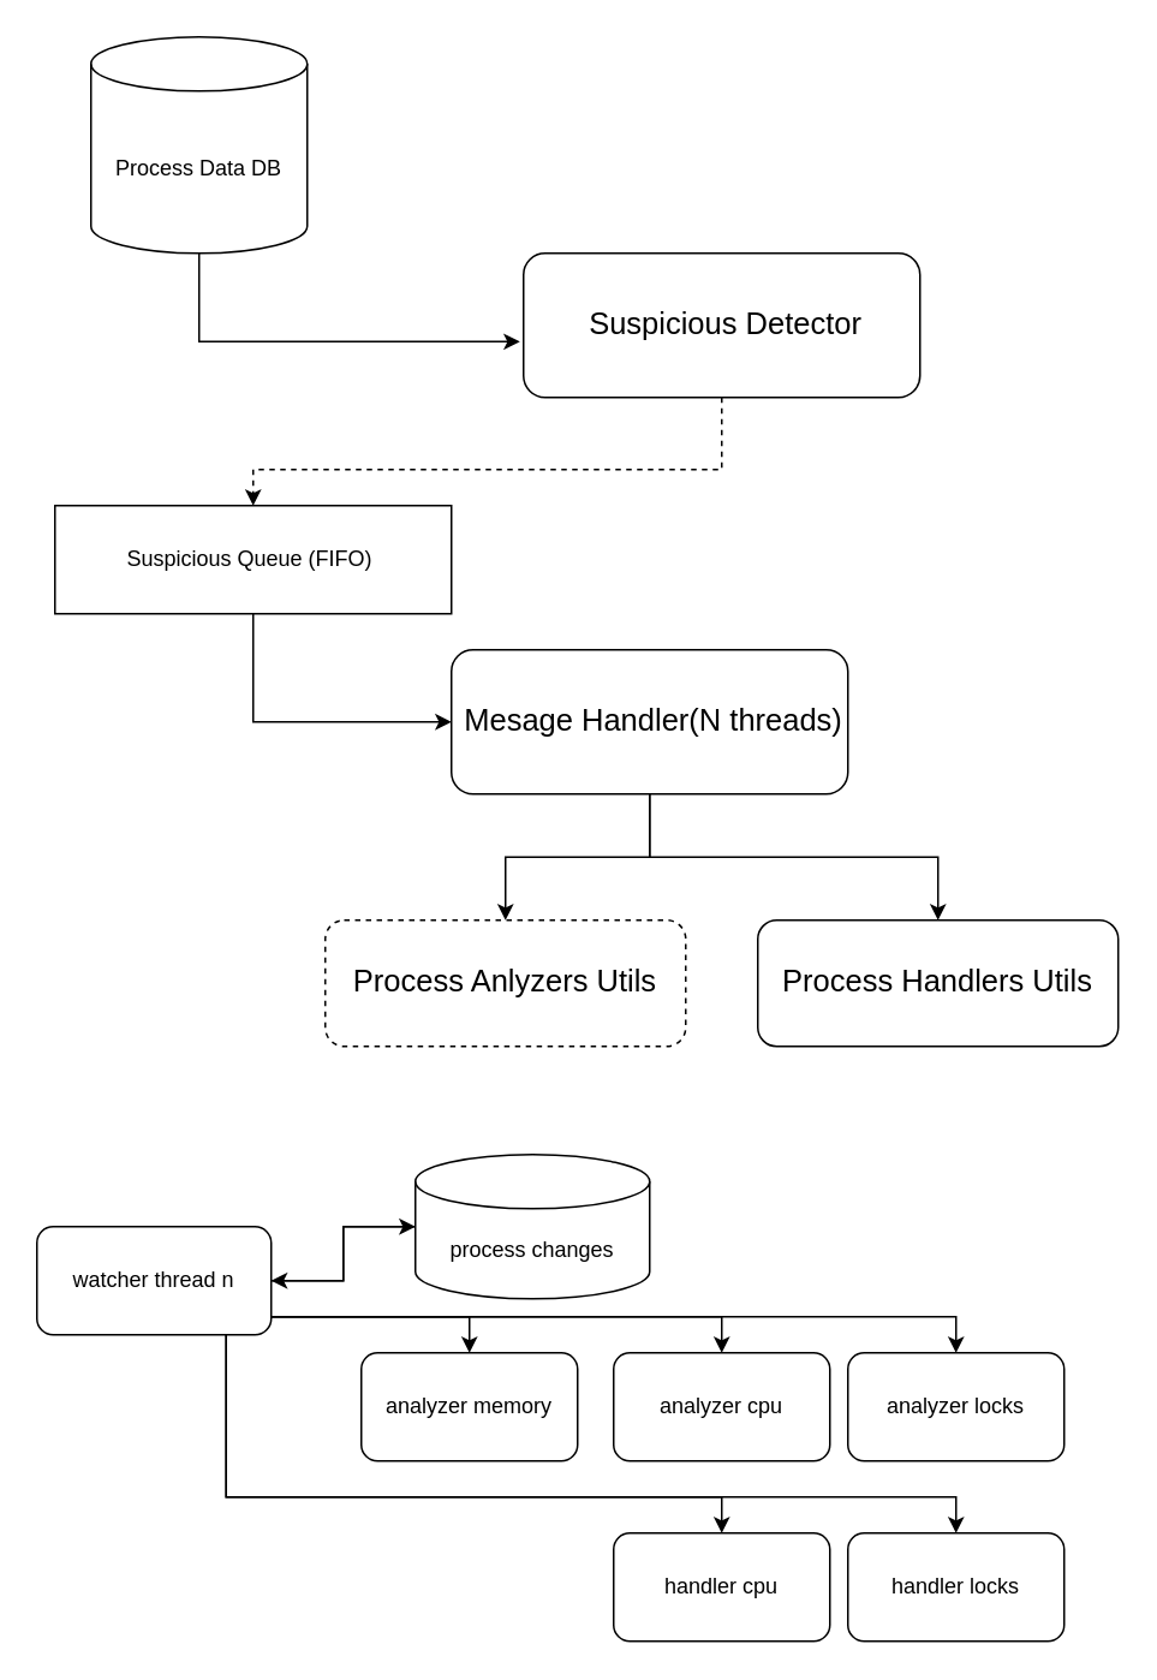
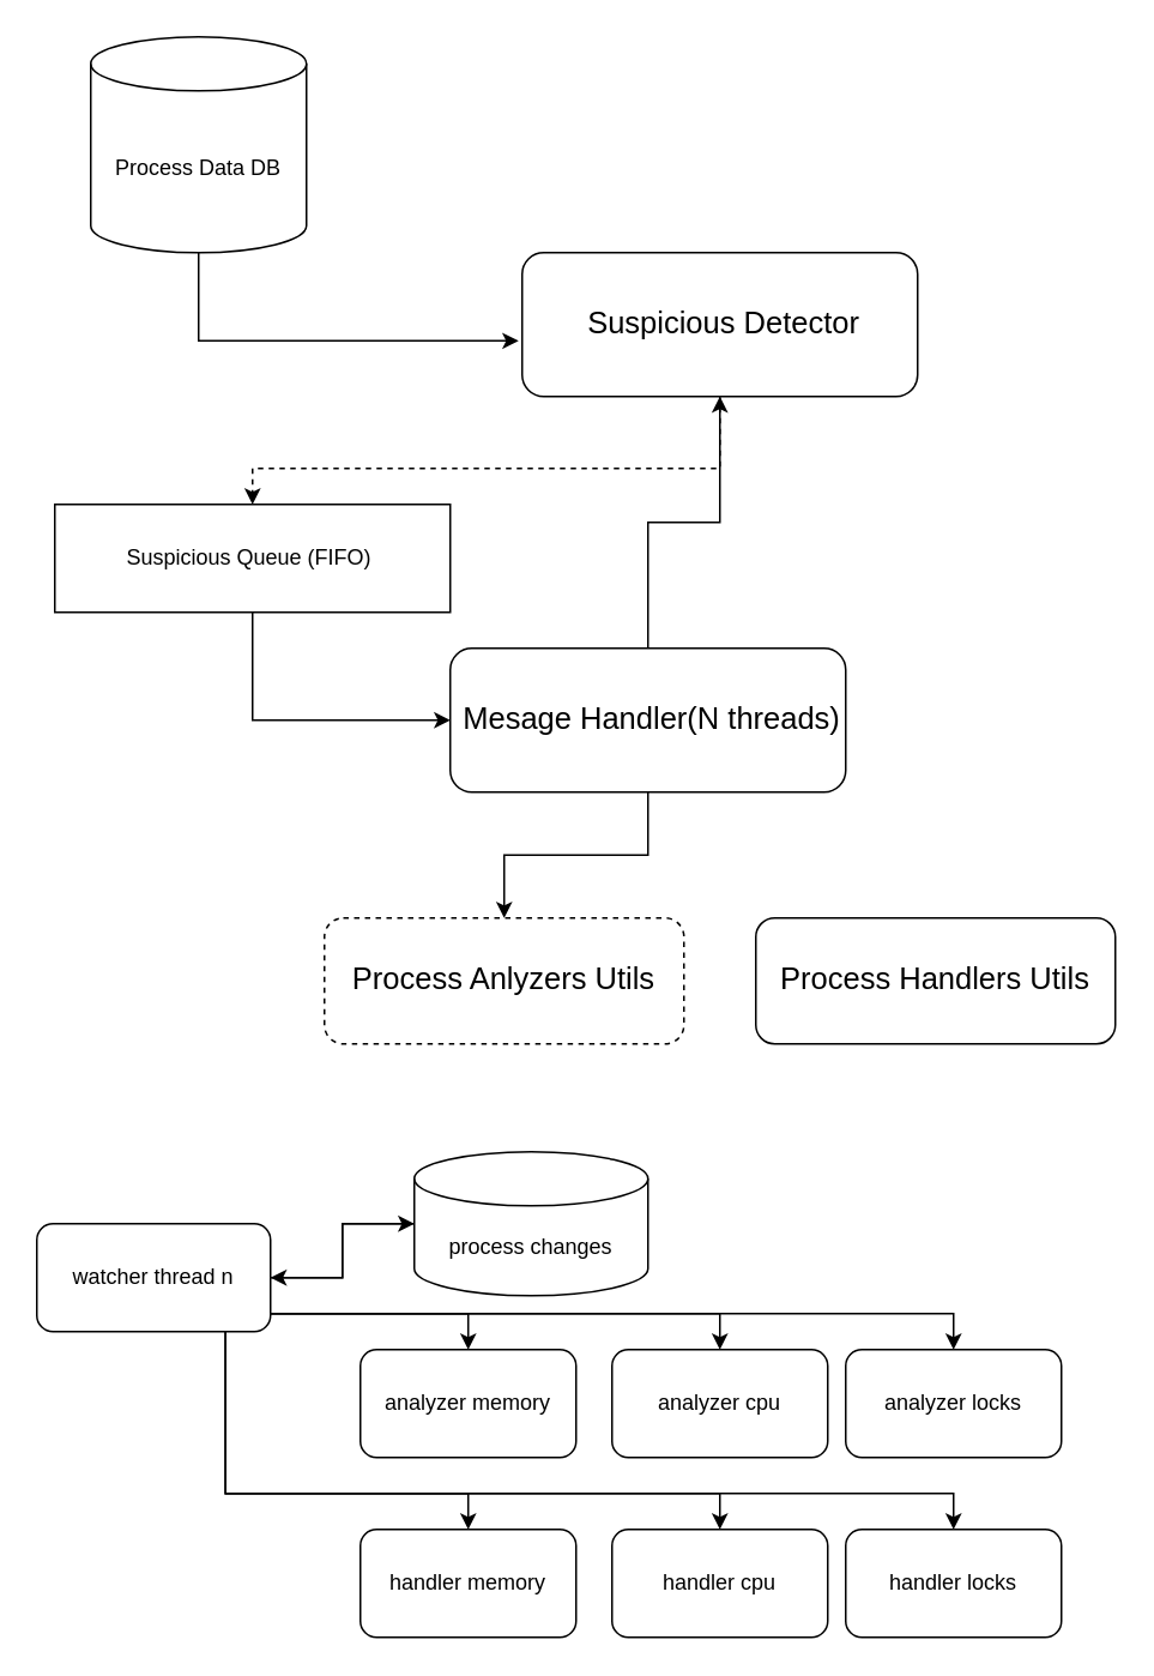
- <mxCell id="9" style="edgeStyle=orthogonalEdgeStyle;rounded=0;orthogonalLoop=1;jettySize=auto;html=1;" parent="1" source="10" target="12" edge="1"><mxGeometry relative="1" as="geometry" /></mxCell>
+ <mxCell id="9" style="edgeStyle=orthogonalEdgeStyle;rounded=0;orthogonalLoop=1;jettySize=auto;html=1;" parent="1" source="10" target="3" edge="1"><mxGeometry relative="1" as="geometry" /></mxCell>
+ <mxCell id="17" style="edgeStyle=orthogonalEdgeStyle;rounded=0;orthogonalLoop=1;jettySize=auto;html=1;" parent="1" source="20" target="26" edge="1"><mxGeometry relative="1" as="geometry"><Array as="points"><mxPoint x="125" y="830" /><mxPoint x="260" y="830" /></Array></mxGeometry></mxCell>
+ <mxCell id="26" value="handler memory" style="rounded=1;whiteSpace=wrap;html=1;" parent="1" vertex="1"><mxGeometry x="200" y="850" width="120" height="60" as="geometry" /></mxCell>
